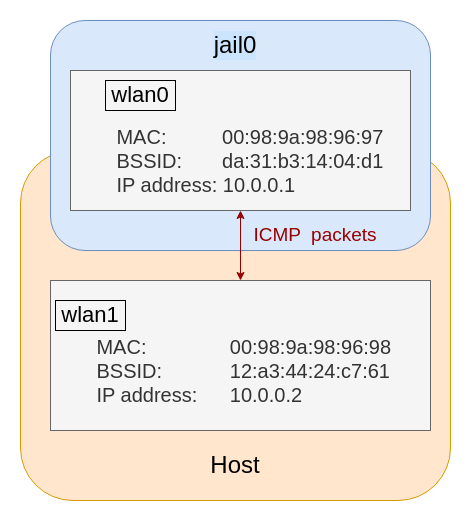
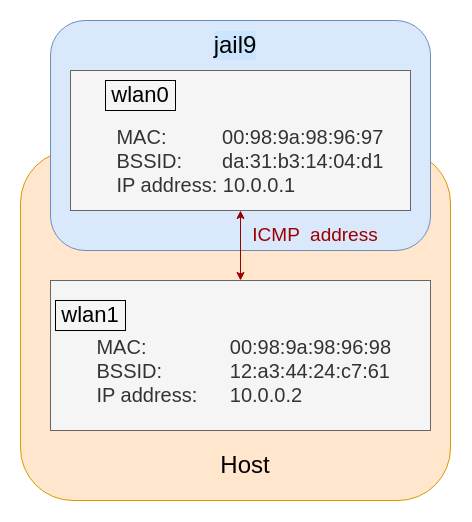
- <mxCell id="10" value="jail0" style="text;html=1;align=center;verticalAlign=middle;whiteSpace=wrap;rounded=0;labelBackgroundColor=#CCE5FF;fontSize=24;fontColor=#000000;" vertex="1" parent="1"><mxGeometry x="205" y="30" width="60" height="30" as="geometry" /></mxCell>
+ <mxCell id="10" value="jail9" style="text;html=1;align=center;verticalAlign=middle;whiteSpace=wrap;rounded=0;labelBackgroundColor=#CCE5FF;fontSize=24;fontColor=#000000;" vertex="1" parent="1"><mxGeometry x="205" y="30" width="60" height="30" as="geometry" /></mxCell>
- <mxCell id="9" value="ICMP &amp;nbsp;packets" style="text;html=1;strokeColor=none;fillColor=none;align=center;verticalAlign=middle;whiteSpace=wrap;rounded=0;fontSize=19;fontColor=#990000;" vertex="1" parent="1"><mxGeometry x="230" y="220" width="170" height="30" as="geometry" /></mxCell>
+ <mxCell id="9" value="ICMP &amp;nbsp;address" style="text;html=1;strokeColor=none;fillColor=none;align=center;verticalAlign=middle;whiteSpace=wrap;rounded=0;fontSize=19;fontColor=#990000;" vertex="1" parent="1"><mxGeometry x="230" y="220" width="170" height="30" as="geometry" /></mxCell>
- <mxCell id="11" value="Host" style="text;html=1;strokeColor=none;fillColor=none;align=center;verticalAlign=middle;whiteSpace=wrap;rounded=0;labelBackgroundColor=#FFE6CC;fontSize=24;fontColor=#000000;" vertex="1" parent="1"><mxGeometry x="205" y="450" width="60" height="30" as="geometry" /></mxCell>
+ <mxCell id="11" value="Host" style="text;html=1;strokeColor=none;fillColor=none;align=center;verticalAlign=middle;whiteSpace=wrap;rounded=0;labelBackgroundColor=#FFE6CC;fontSize=24;fontColor=#000000;" vertex="1" parent="1"><mxGeometry x="215" y="450" width="60" height="30" as="geometry" /></mxCell>
